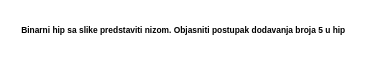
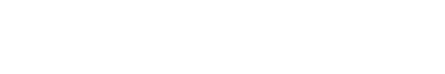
- <mxCell id="2" value="&lt;h3&gt;Binarni hip sa slike predstaviti nizom. Objasniti postupak dodavanja broja 5 u hip&lt;/h3&gt;" style="text;html=1;align=center;verticalAlign=middle;resizable=0;points=[];autosize=1;strokeColor=none;fillColor=none;" parent="1" vertex="1"><mxGeometry x="20" width="570" height="60" as="geometry" y="20" /></mxCell>
